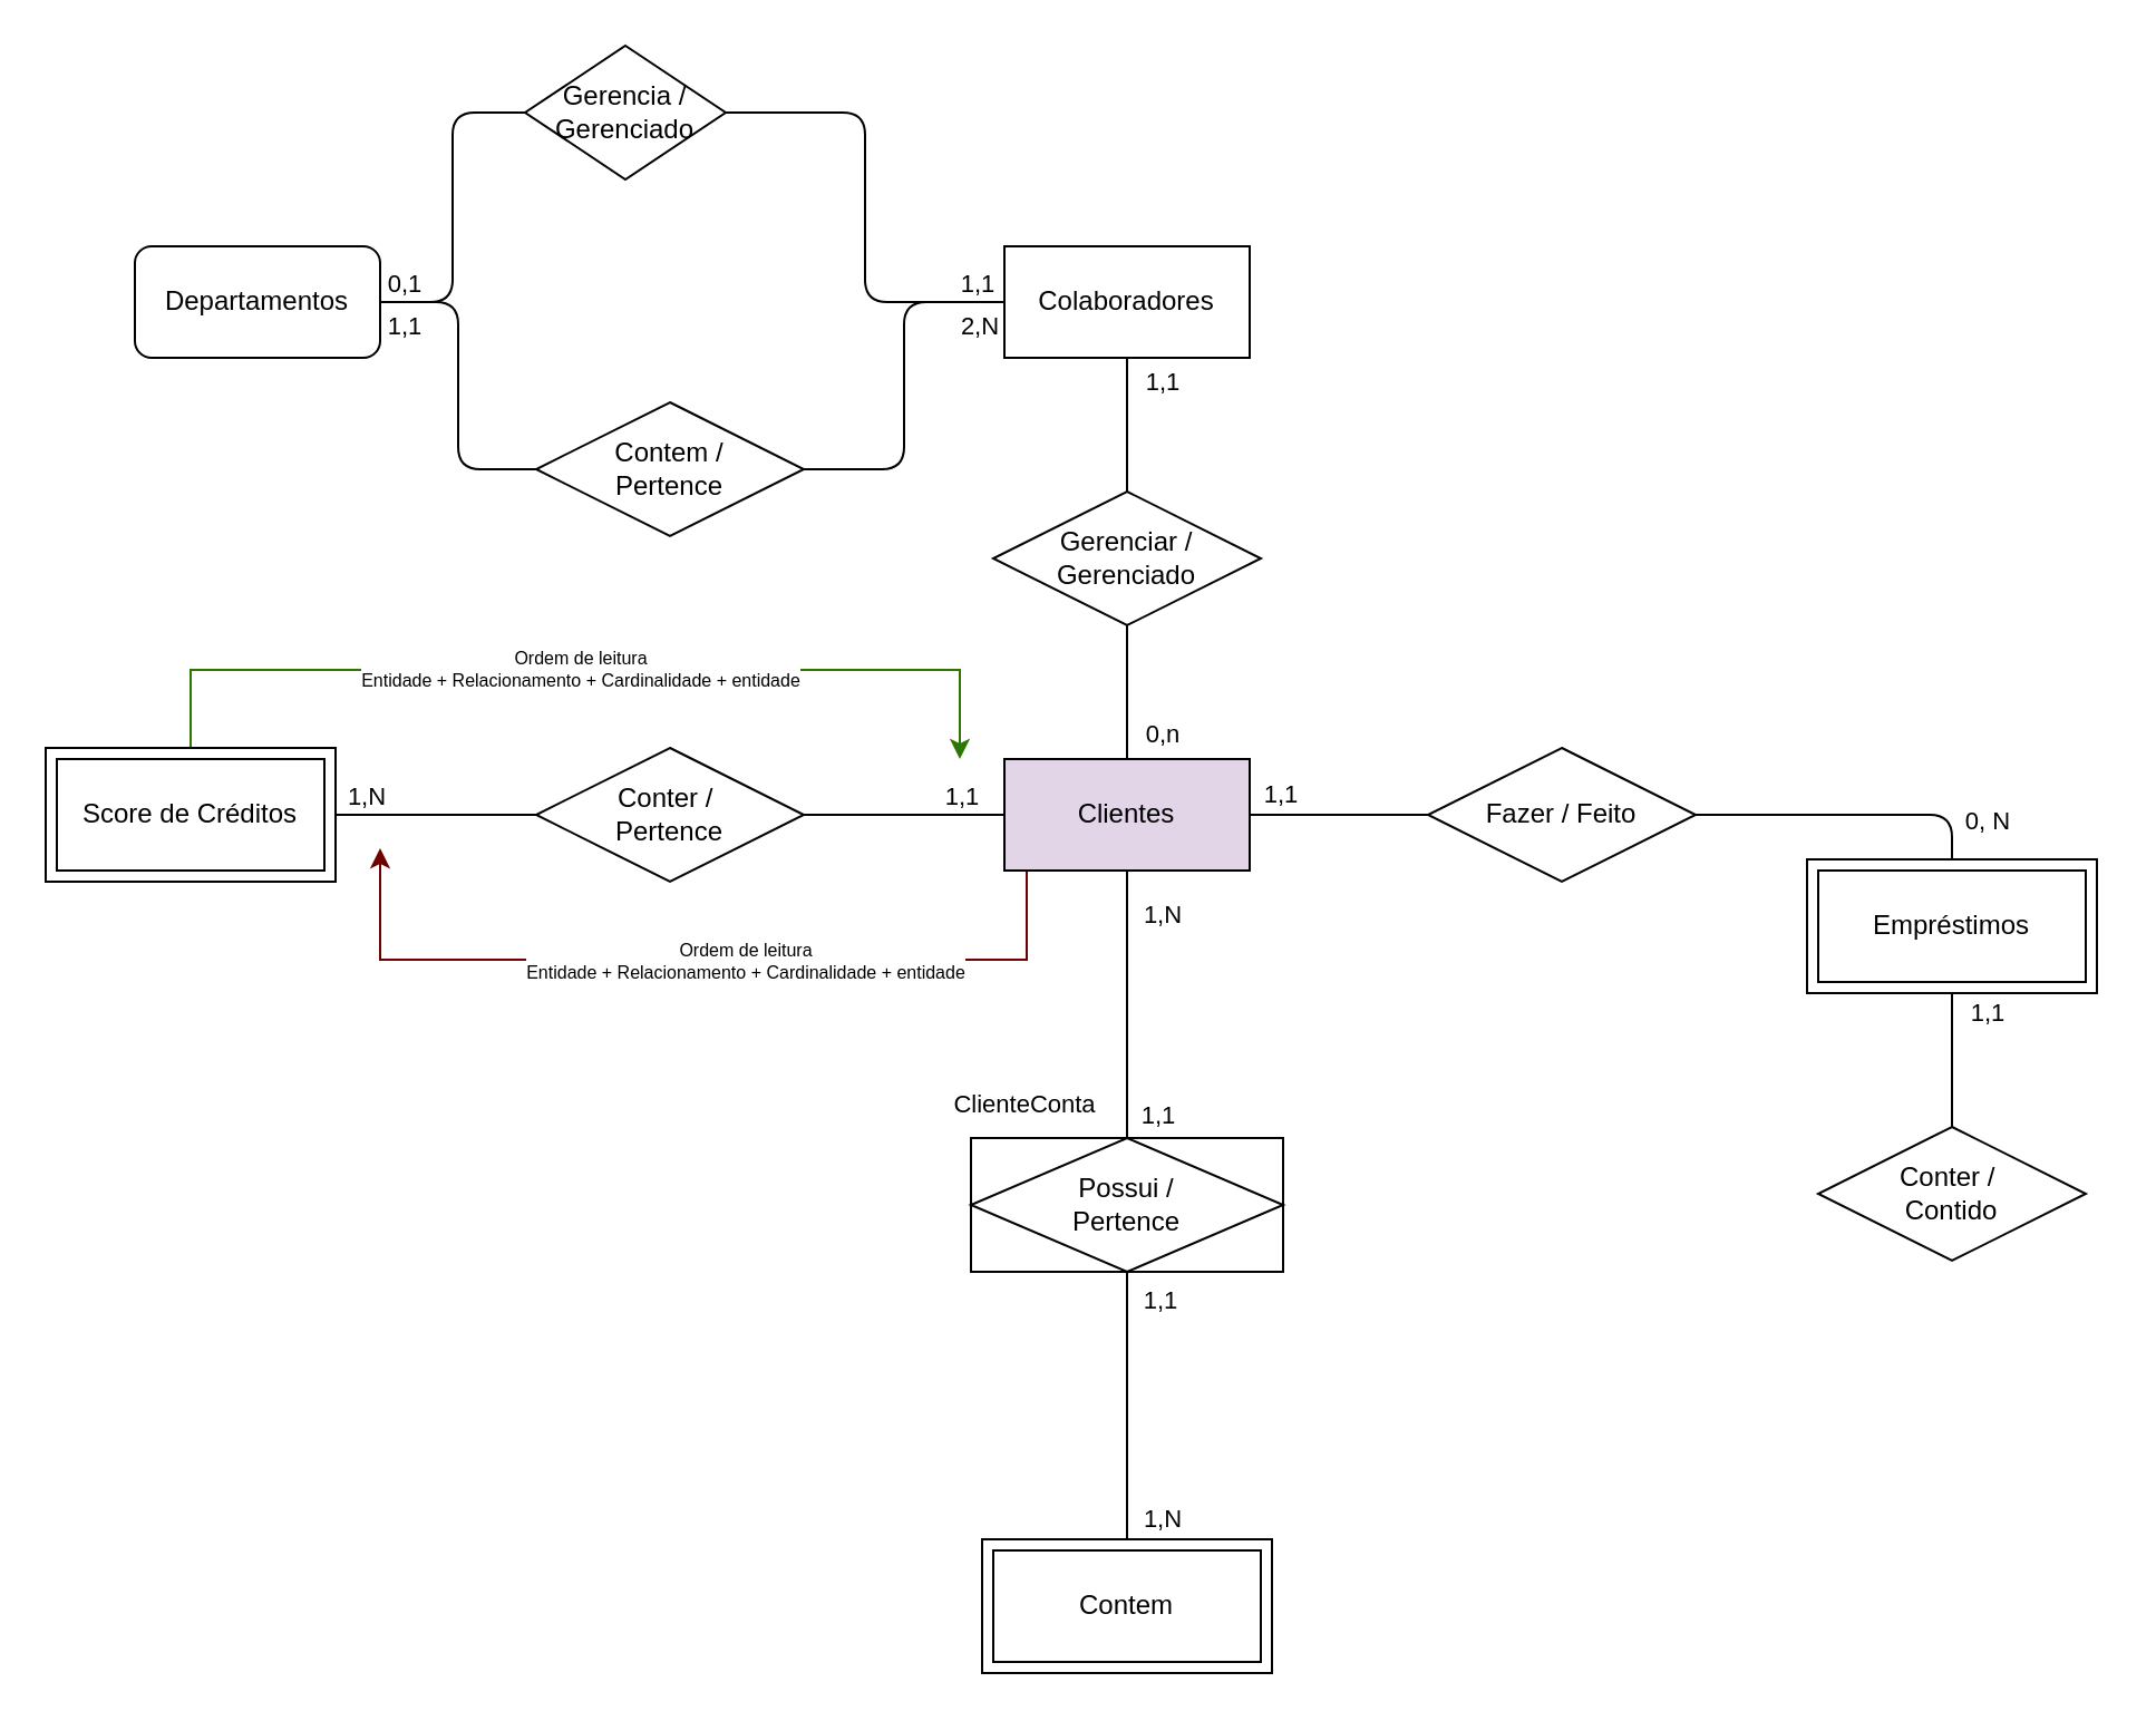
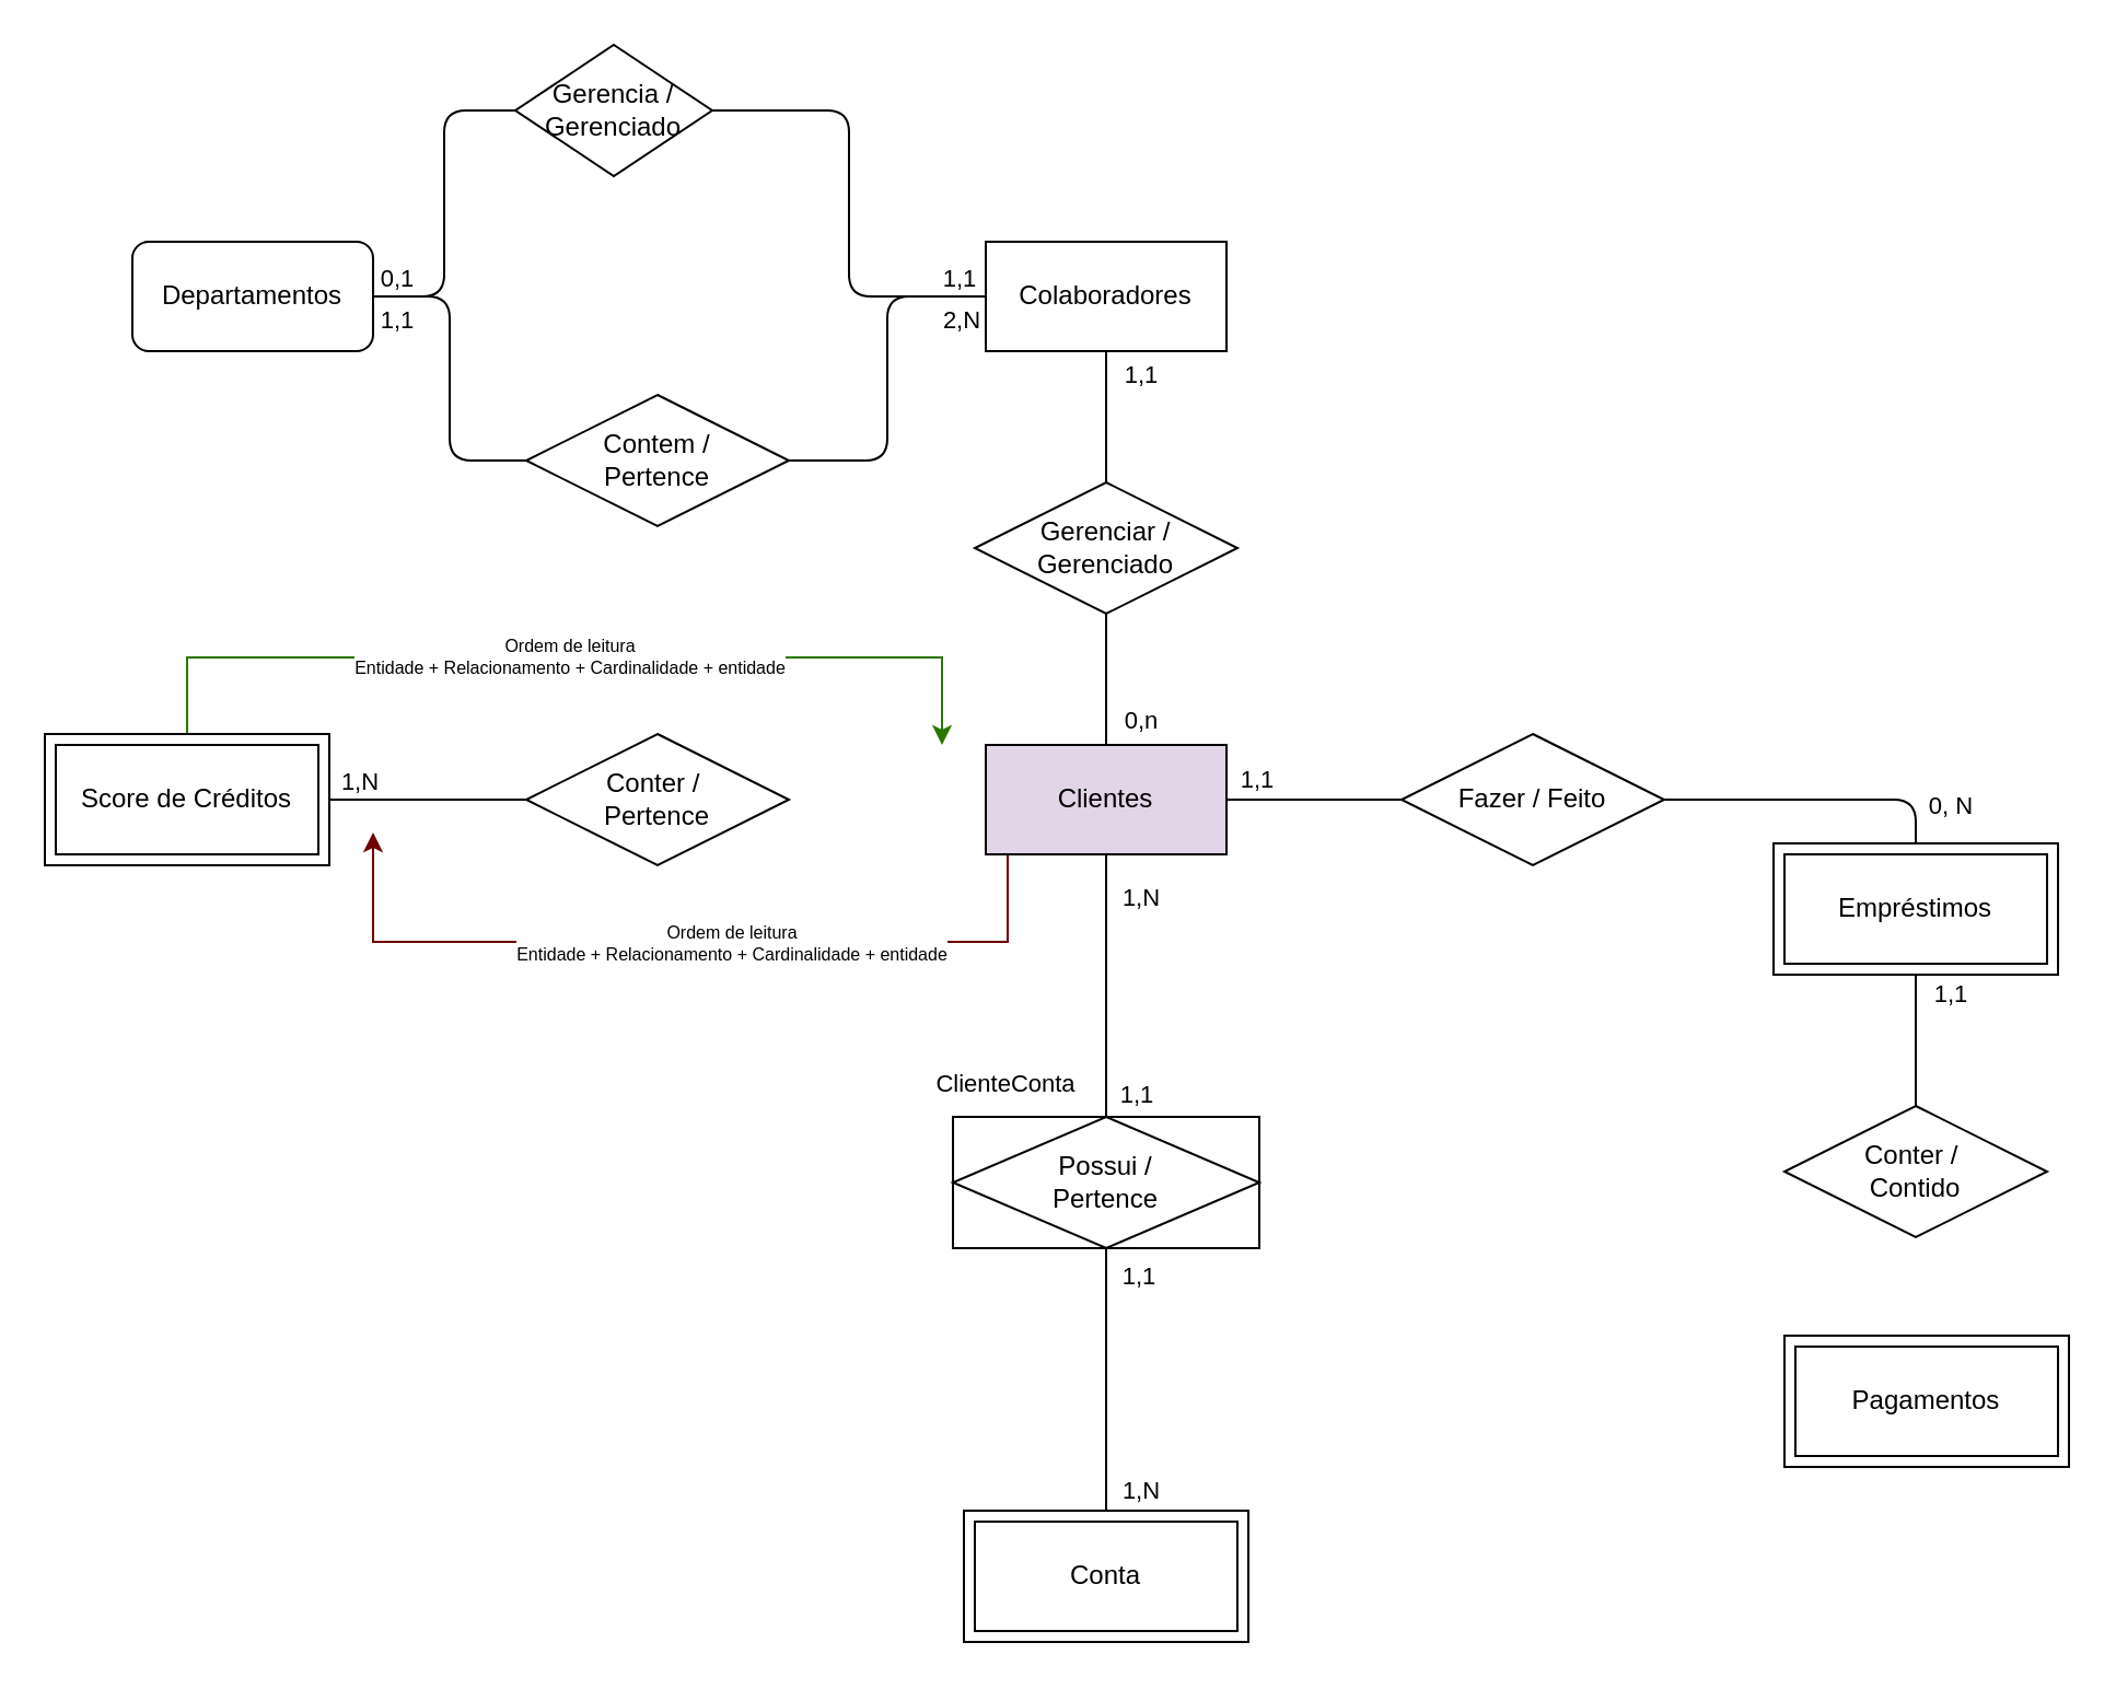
- <mxCell id="4" style="edgeStyle=orthogonalEdgeStyle;rounded=1;orthogonalLoop=1;jettySize=auto;html=1;entryX=1;entryY=0.5;entryDx=0;entryDy=0;strokeColor=default;align=center;verticalAlign=middle;fontFamily=Helvetica;fontSize=11;fontColor=default;labelBackgroundColor=default;startFill=0;endArrow=none;startArrow=none;curved=0;" parent="1" source="12" target="33" edge="1"><mxGeometry relative="1" as="geometry" /></mxCell>
- <mxCell id="5" value="1,1" style="edgeLabel;html=1;align=center;verticalAlign=bottom;resizable=0;points=[];fontColor=light-dark(#000000,#00FF00);" parent="4" vertex="1" connectable="0"><mxGeometry x="-0.77" y="-1" relative="1" as="geometry"><mxPoint x="-10" y="1" as="offset" /></mxGeometry></mxCell>
+ <mxCell id="23" value="Pagamentos" style="shape=ext;margin=3;double=1;whiteSpace=wrap;html=1;align=center;" parent="1" vertex="1"><mxGeometry x="815" y="610" width="130" height="60" as="geometry" /></mxCell>
- <mxCell id="30" value="Contem" style="shape=ext;margin=3;double=1;whiteSpace=wrap;html=1;align=center;" parent="1" vertex="1"><mxGeometry x="440" y="690" width="130" height="60" as="geometry" /></mxCell>
+ <mxCell id="30" value="Conta" style="shape=ext;margin=3;double=1;whiteSpace=wrap;html=1;align=center;" parent="1" vertex="1"><mxGeometry x="440" y="690" width="130" height="60" as="geometry" /></mxCell>
